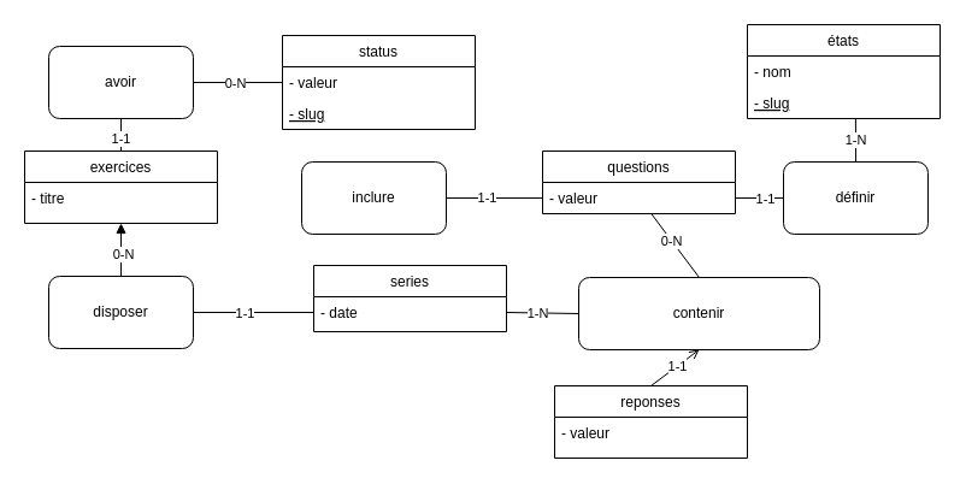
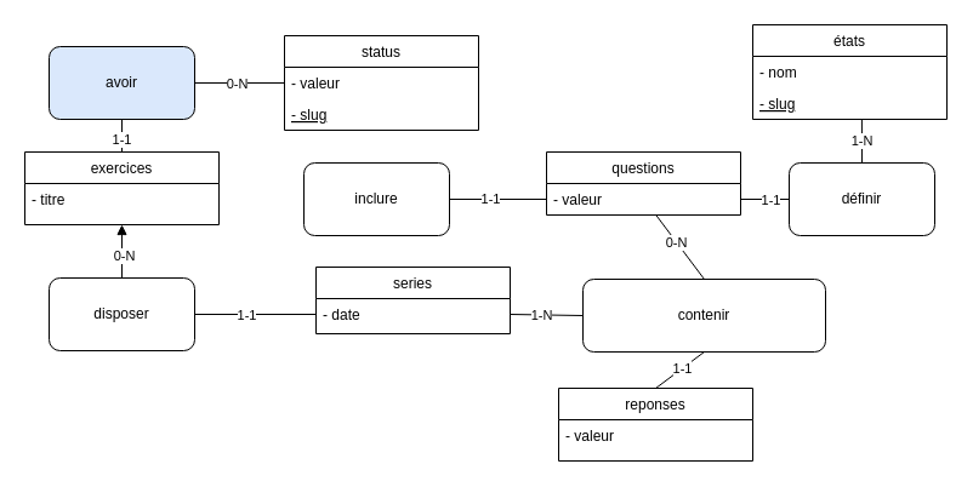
- <mxCell id="14" value="avoir" style="rounded=1;whiteSpace=wrap;html=1;" vertex="1" parent="1"><mxGeometry x="40" y="38" width="120" height="60" as="geometry" /></mxCell>
+ <mxCell id="14" value="avoir" style="rounded=1;whiteSpace=wrap;html=1;fillColor=#dae8fc;" vertex="1" parent="1"><mxGeometry x="40" y="38" width="120" height="60" as="geometry" /></mxCell>
- <mxCell id="32" value="" style="endArrow=open;html=1;rounded=0;entryX=0.5;entryY=1;entryDx=0;entryDy=0;exitX=0.5;exitY=0;exitDx=0;exitDy=0;" edge="1" parent="1" source="4" target="29"><mxGeometry width="50" height="50" relative="1" as="geometry"><mxPoint x="520" y="350" as="sourcePoint" /><mxPoint x="570" y="300" as="targetPoint" /></mxGeometry></mxCell>
+ <mxCell id="32" value="" style="endArrow=none;html=1;rounded=0;entryX=0.5;entryY=1;entryDx=0;entryDy=0;exitX=0.5;exitY=0;exitDx=0;exitDy=0;" edge="1" parent="1" source="4" target="29"><mxGeometry width="50" height="50" relative="1" as="geometry"><mxPoint x="520" y="350" as="sourcePoint" /><mxPoint x="570" y="300" as="targetPoint" /></mxGeometry></mxCell>
